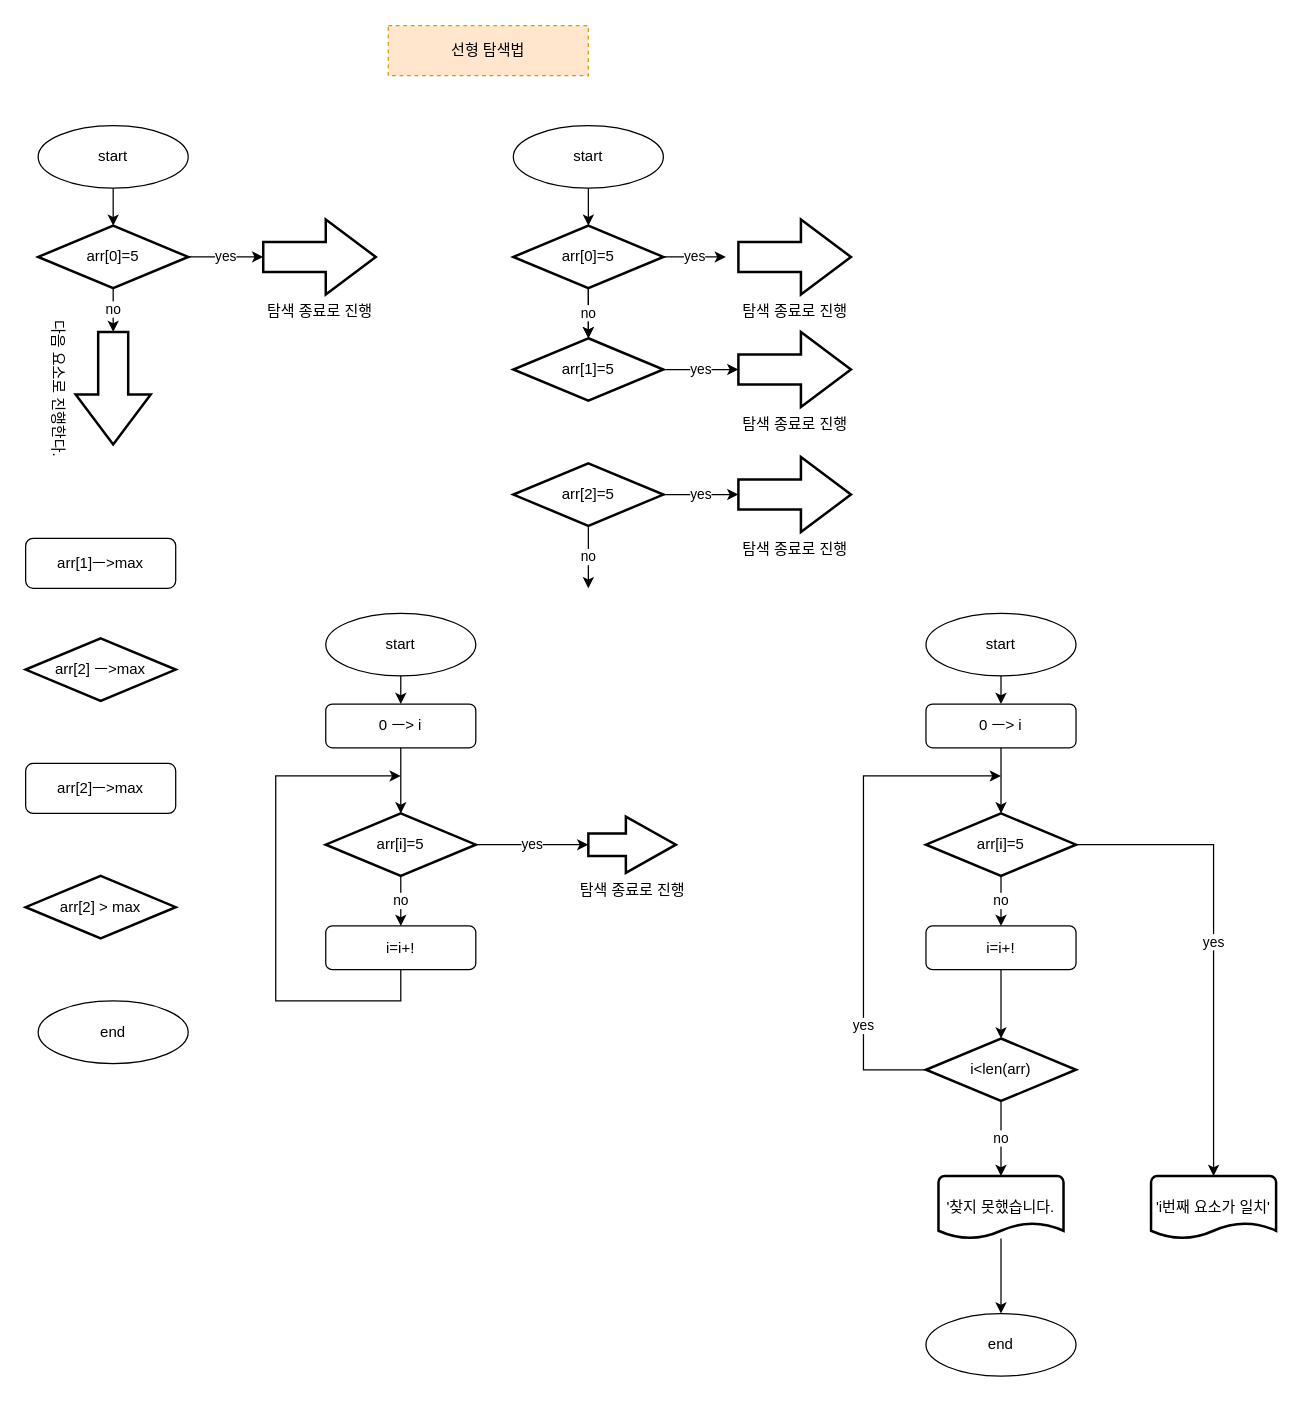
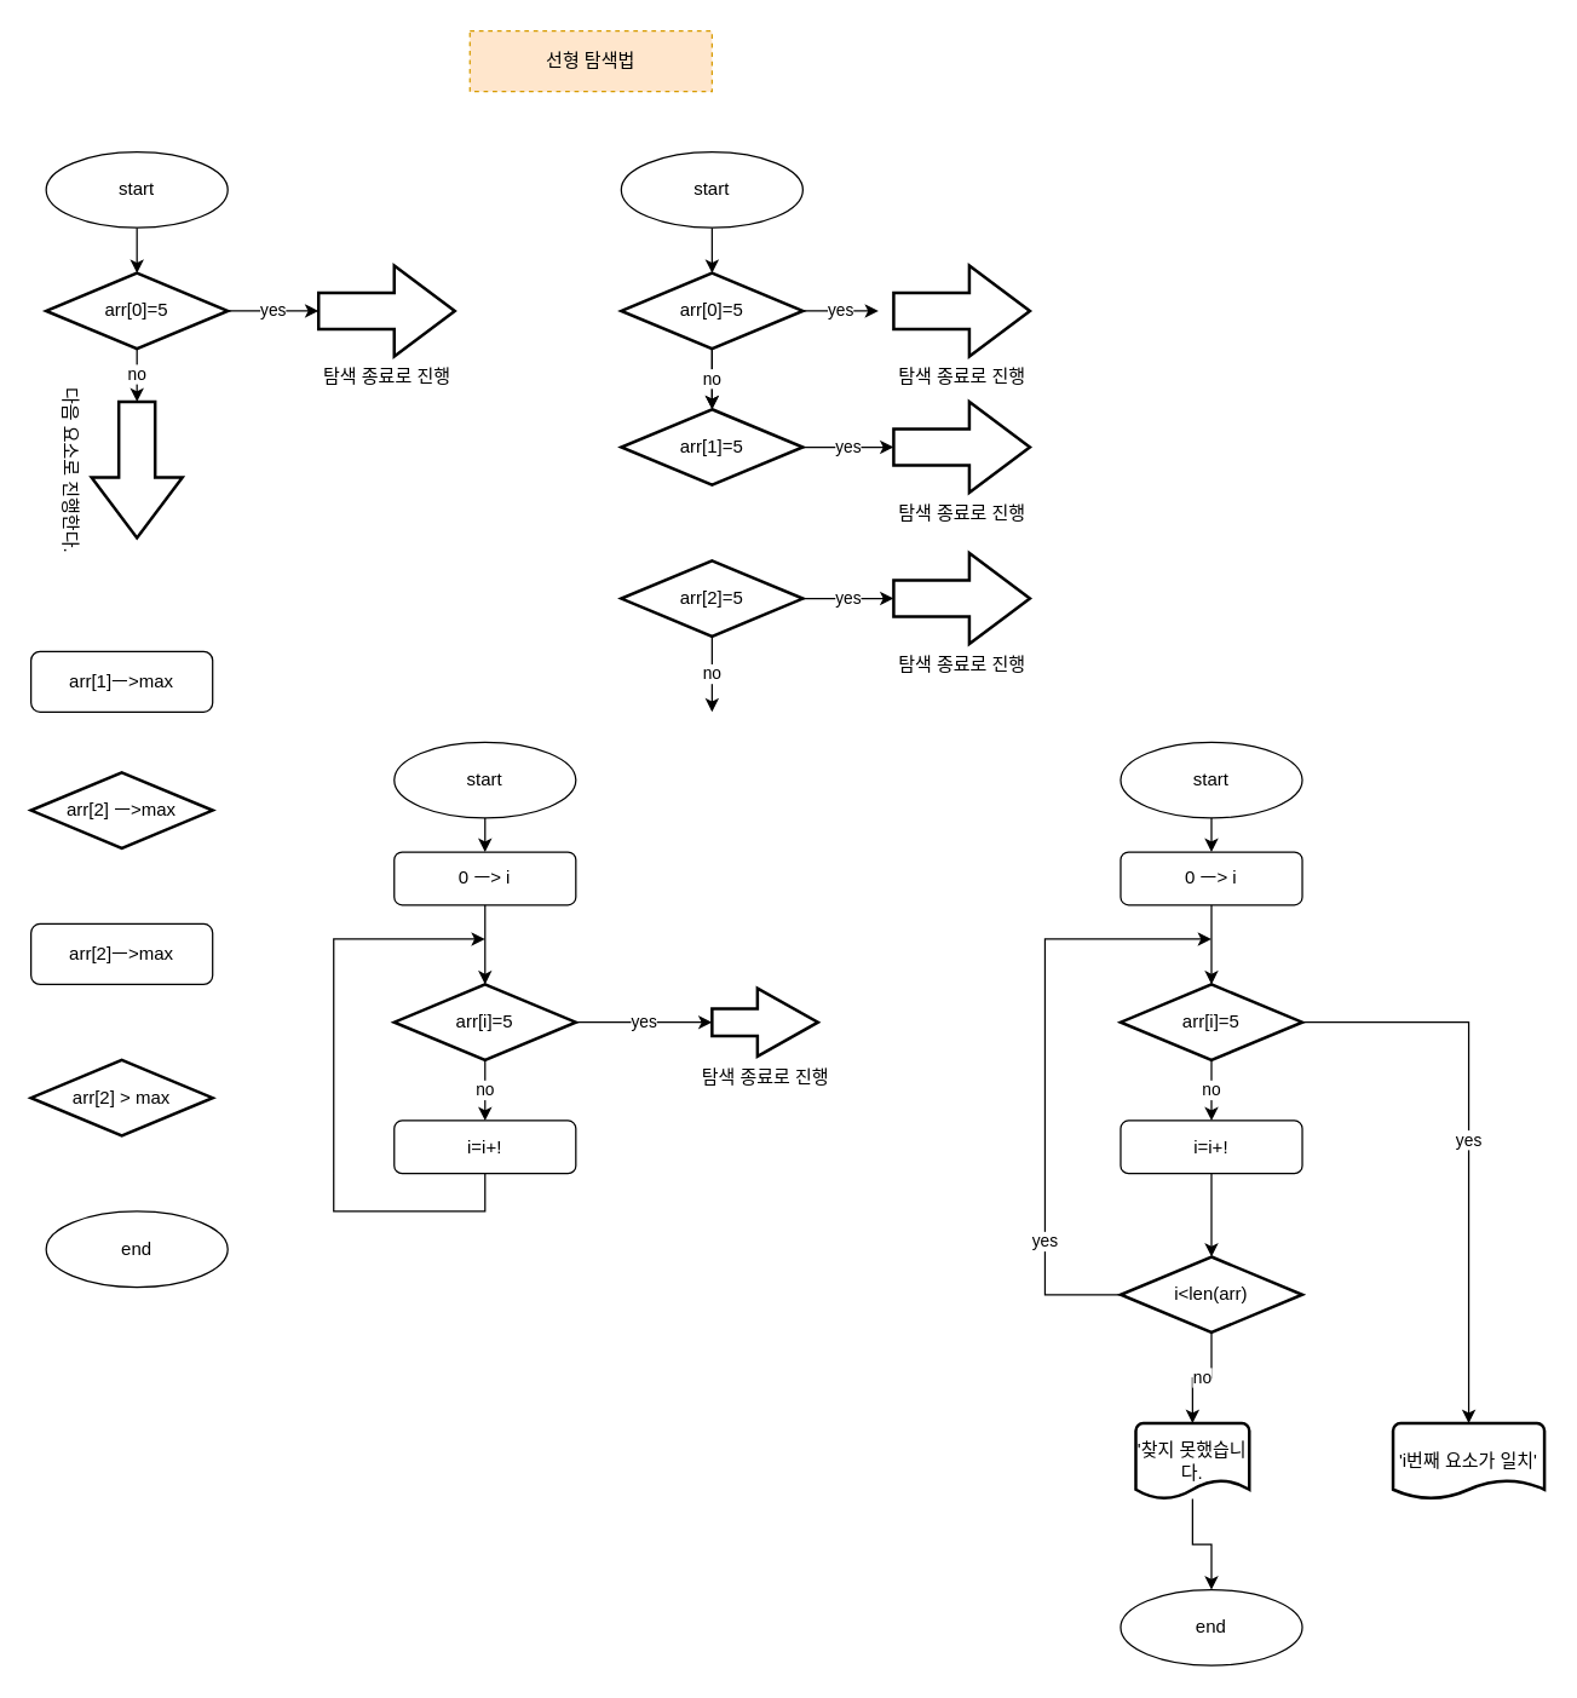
- <mxCell id="52" value="'찾지 못했습니다." style="strokeWidth=2;html=1;shape=mxgraph.flowchart.document2;whiteSpace=wrap;size=0.25;" vertex="1" parent="1"><mxGeometry x="750" y="940" width="100" height="50" as="geometry" /></mxCell>
+ <mxCell id="52" value="'찾지 못했습니다." style="strokeWidth=2;html=1;shape=mxgraph.flowchart.document2;whiteSpace=wrap;size=0.25;" vertex="1" parent="1"><mxGeometry x="750" y="940" width="75" height="50" as="geometry" /></mxCell>
